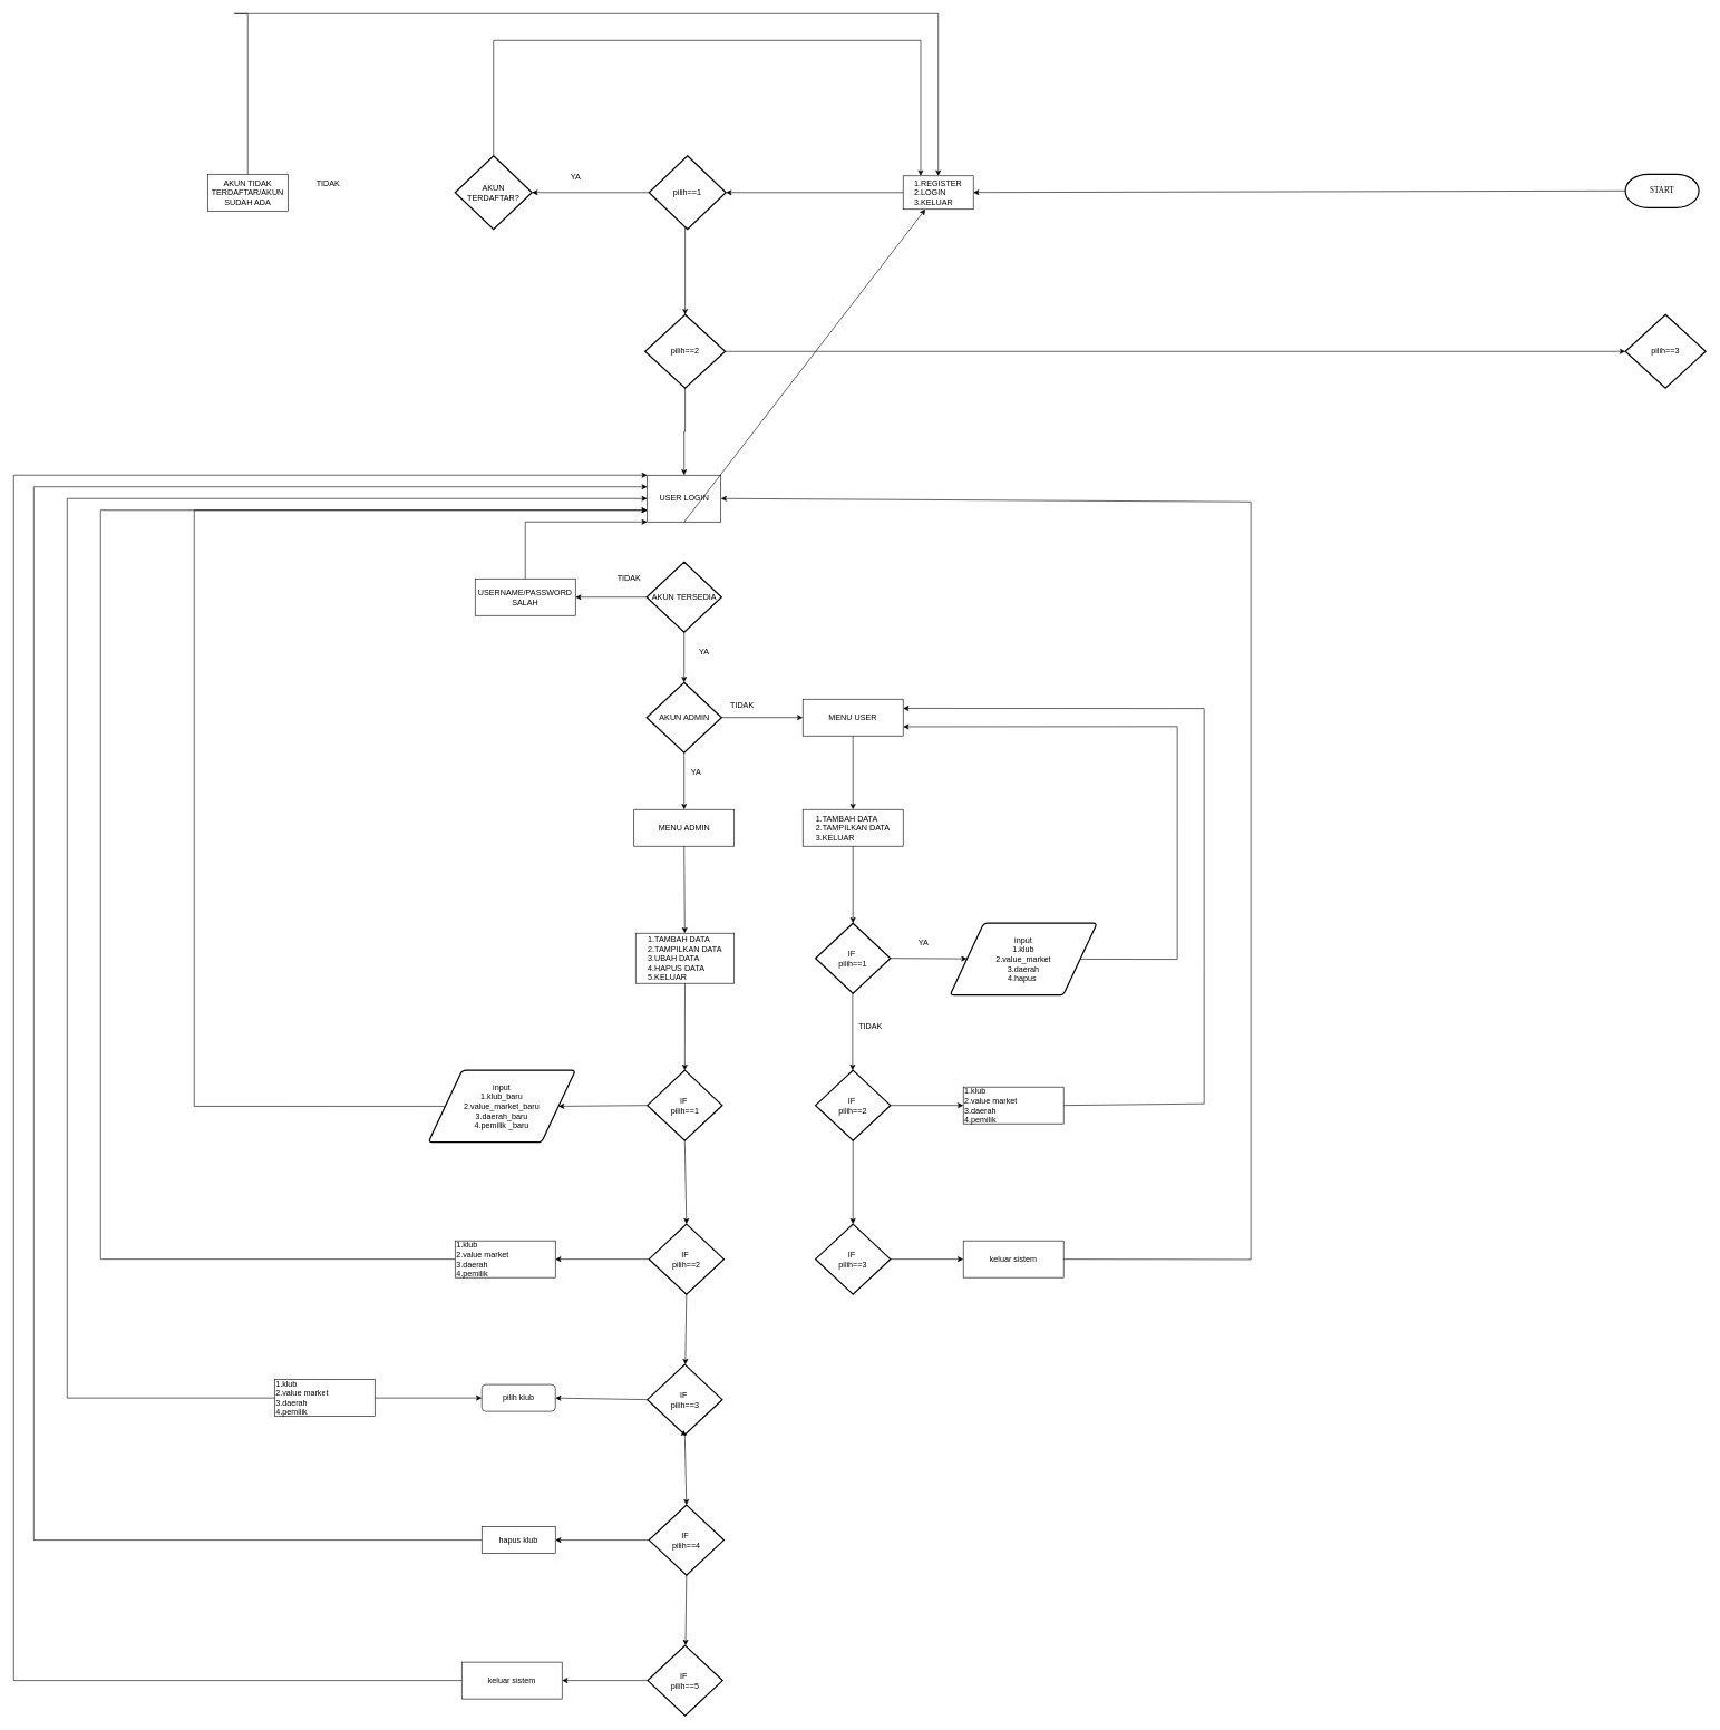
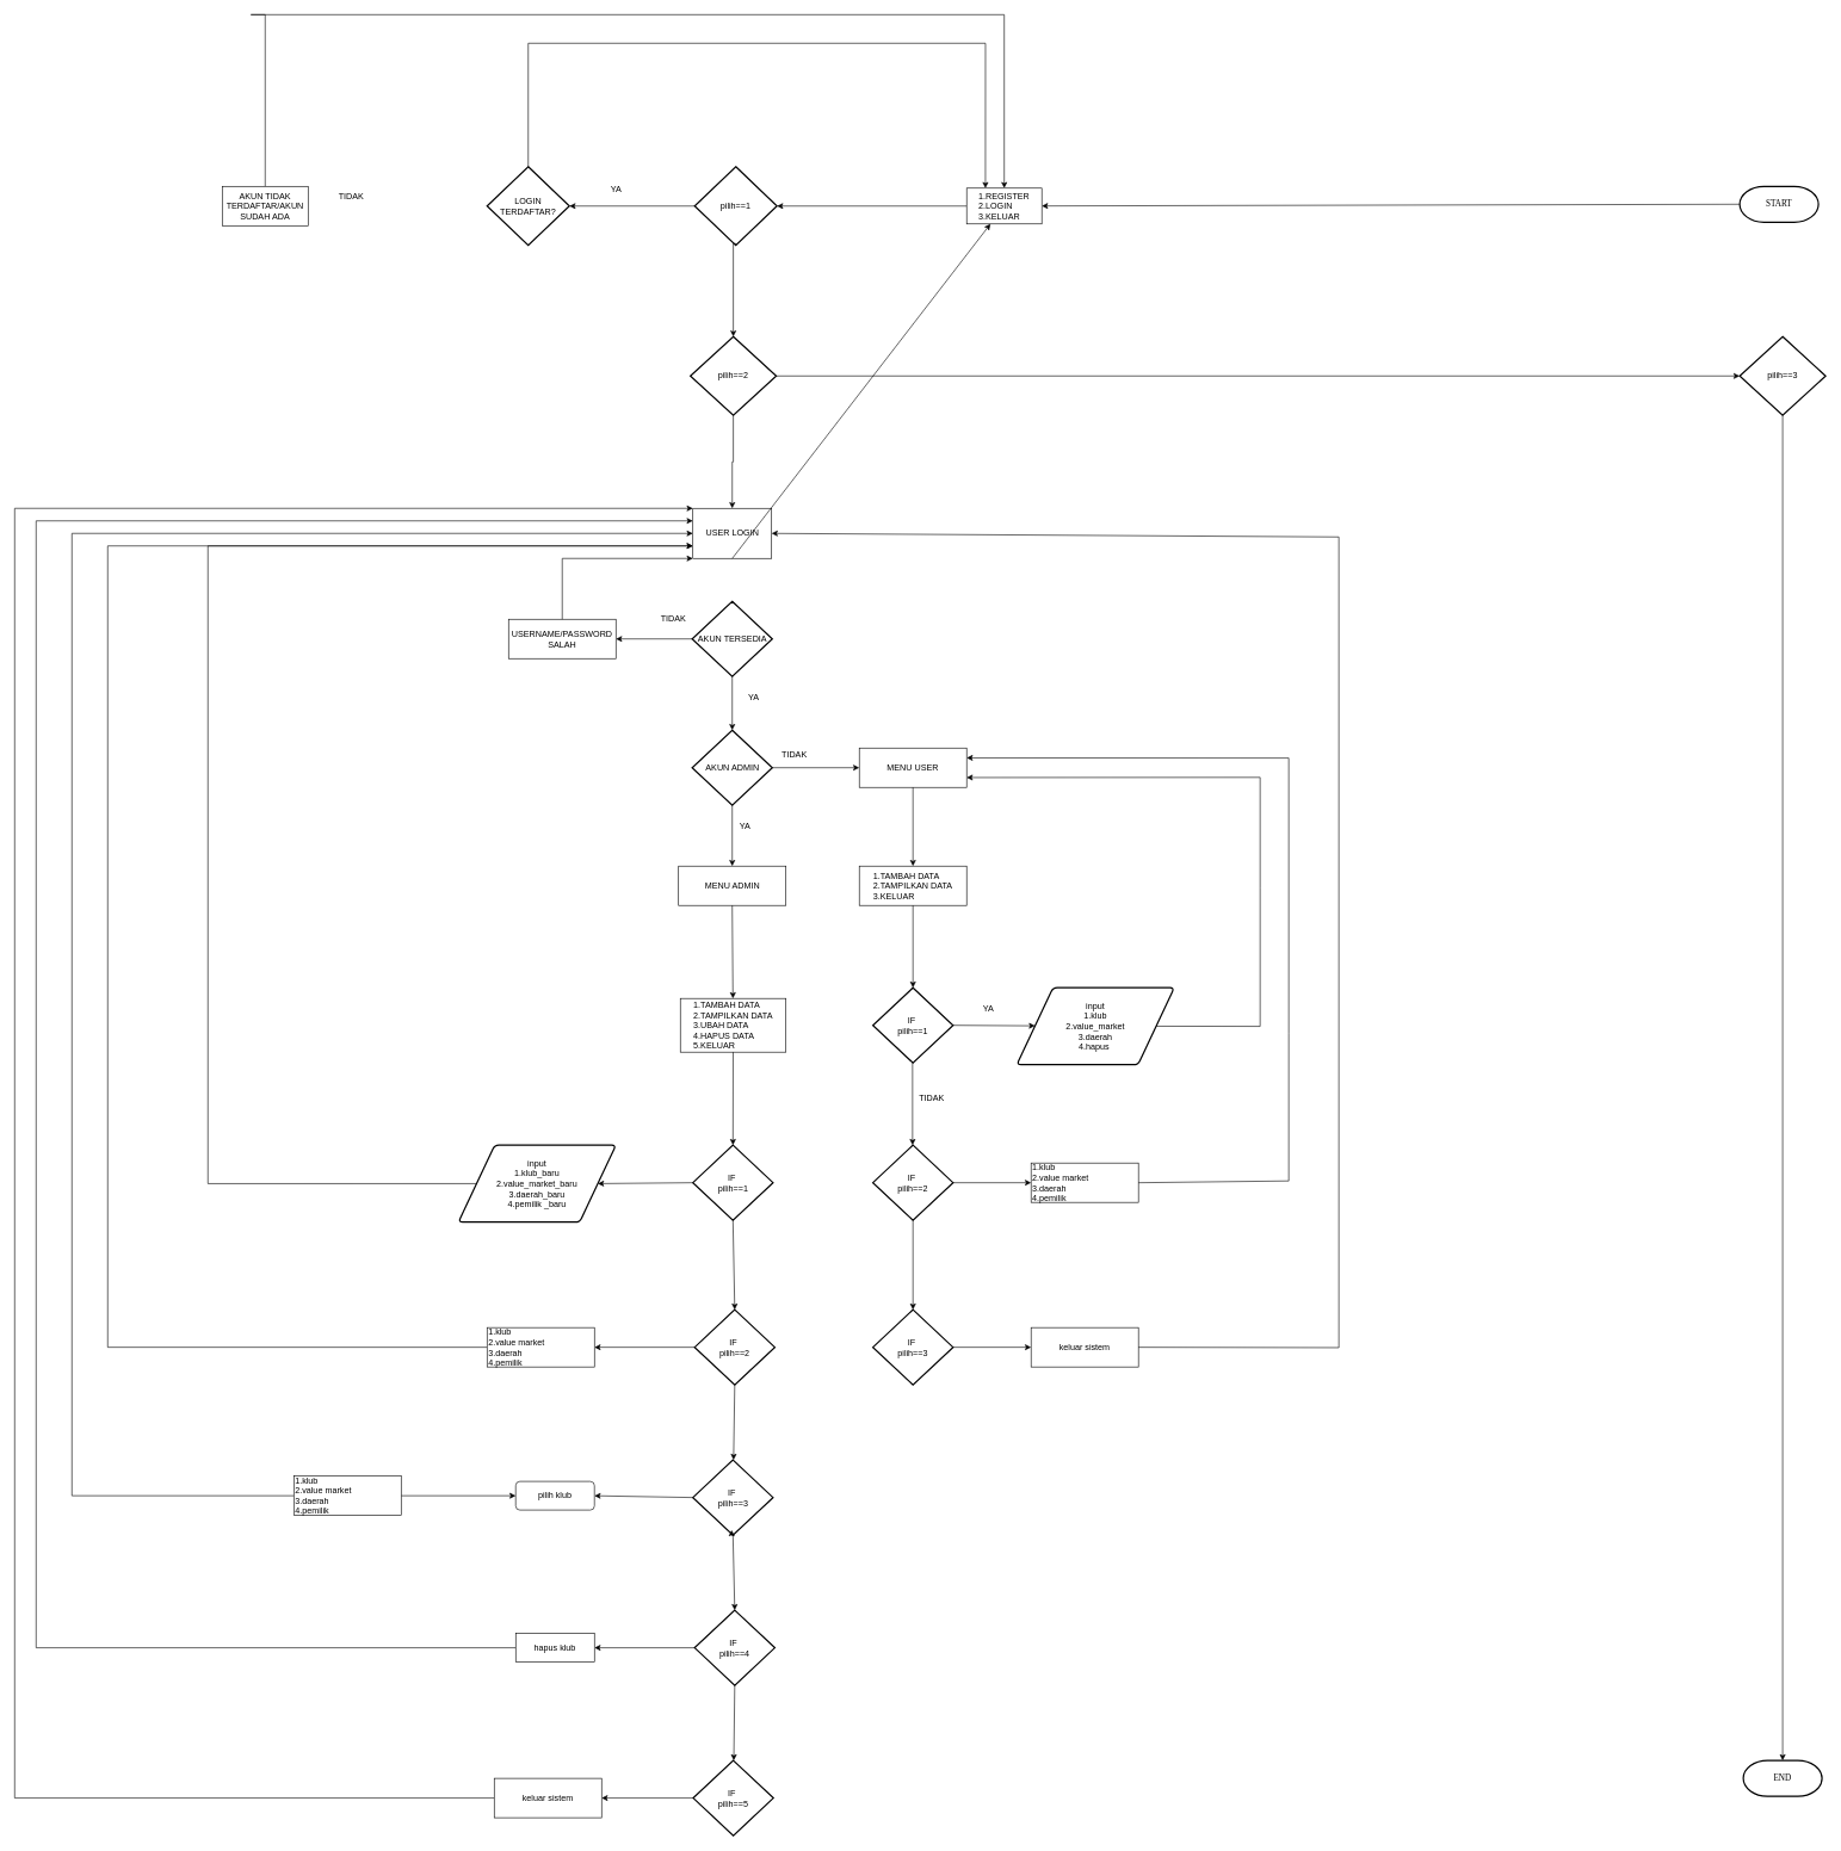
- <mxCell id="9" value="AKUN TERDAFTAR?" style="strokeWidth=2;html=1;shape=mxgraph.flowchart.decision;whiteSpace=wrap;" parent="1" vertex="1"><mxGeometry x="680" y="232.5" width="115" height="110" as="geometry" /></mxCell>
+ <mxCell id="9" value="LOGIN TERDAFTAR?" style="strokeWidth=2;html=1;shape=mxgraph.flowchart.decision;whiteSpace=wrap;" parent="1" vertex="1"><mxGeometry x="680" y="232.5" width="115" height="110" as="geometry" /></mxCell>
+ <mxCell id="84" style="edgeStyle=orthogonalEdgeStyle;rounded=0;orthogonalLoop=1;jettySize=auto;html=1;exitX=0.5;exitY=1;exitDx=0;exitDy=0;exitPerimeter=0;entryX=0.5;entryY=0;entryDx=0;entryDy=0;entryPerimeter=0;" edge="1" parent="1" source="85" target="86"><mxGeometry relative="1" as="geometry" /></mxCell>
+ <mxCell id="86" value="END" style="strokeWidth=2;html=1;shape=mxgraph.flowchart.terminator;whiteSpace=wrap;fontFamily=Times New Roman;" parent="1" vertex="1"><mxGeometry x="2435" y="2460" width="110" height="50" as="geometry" /></mxCell>
